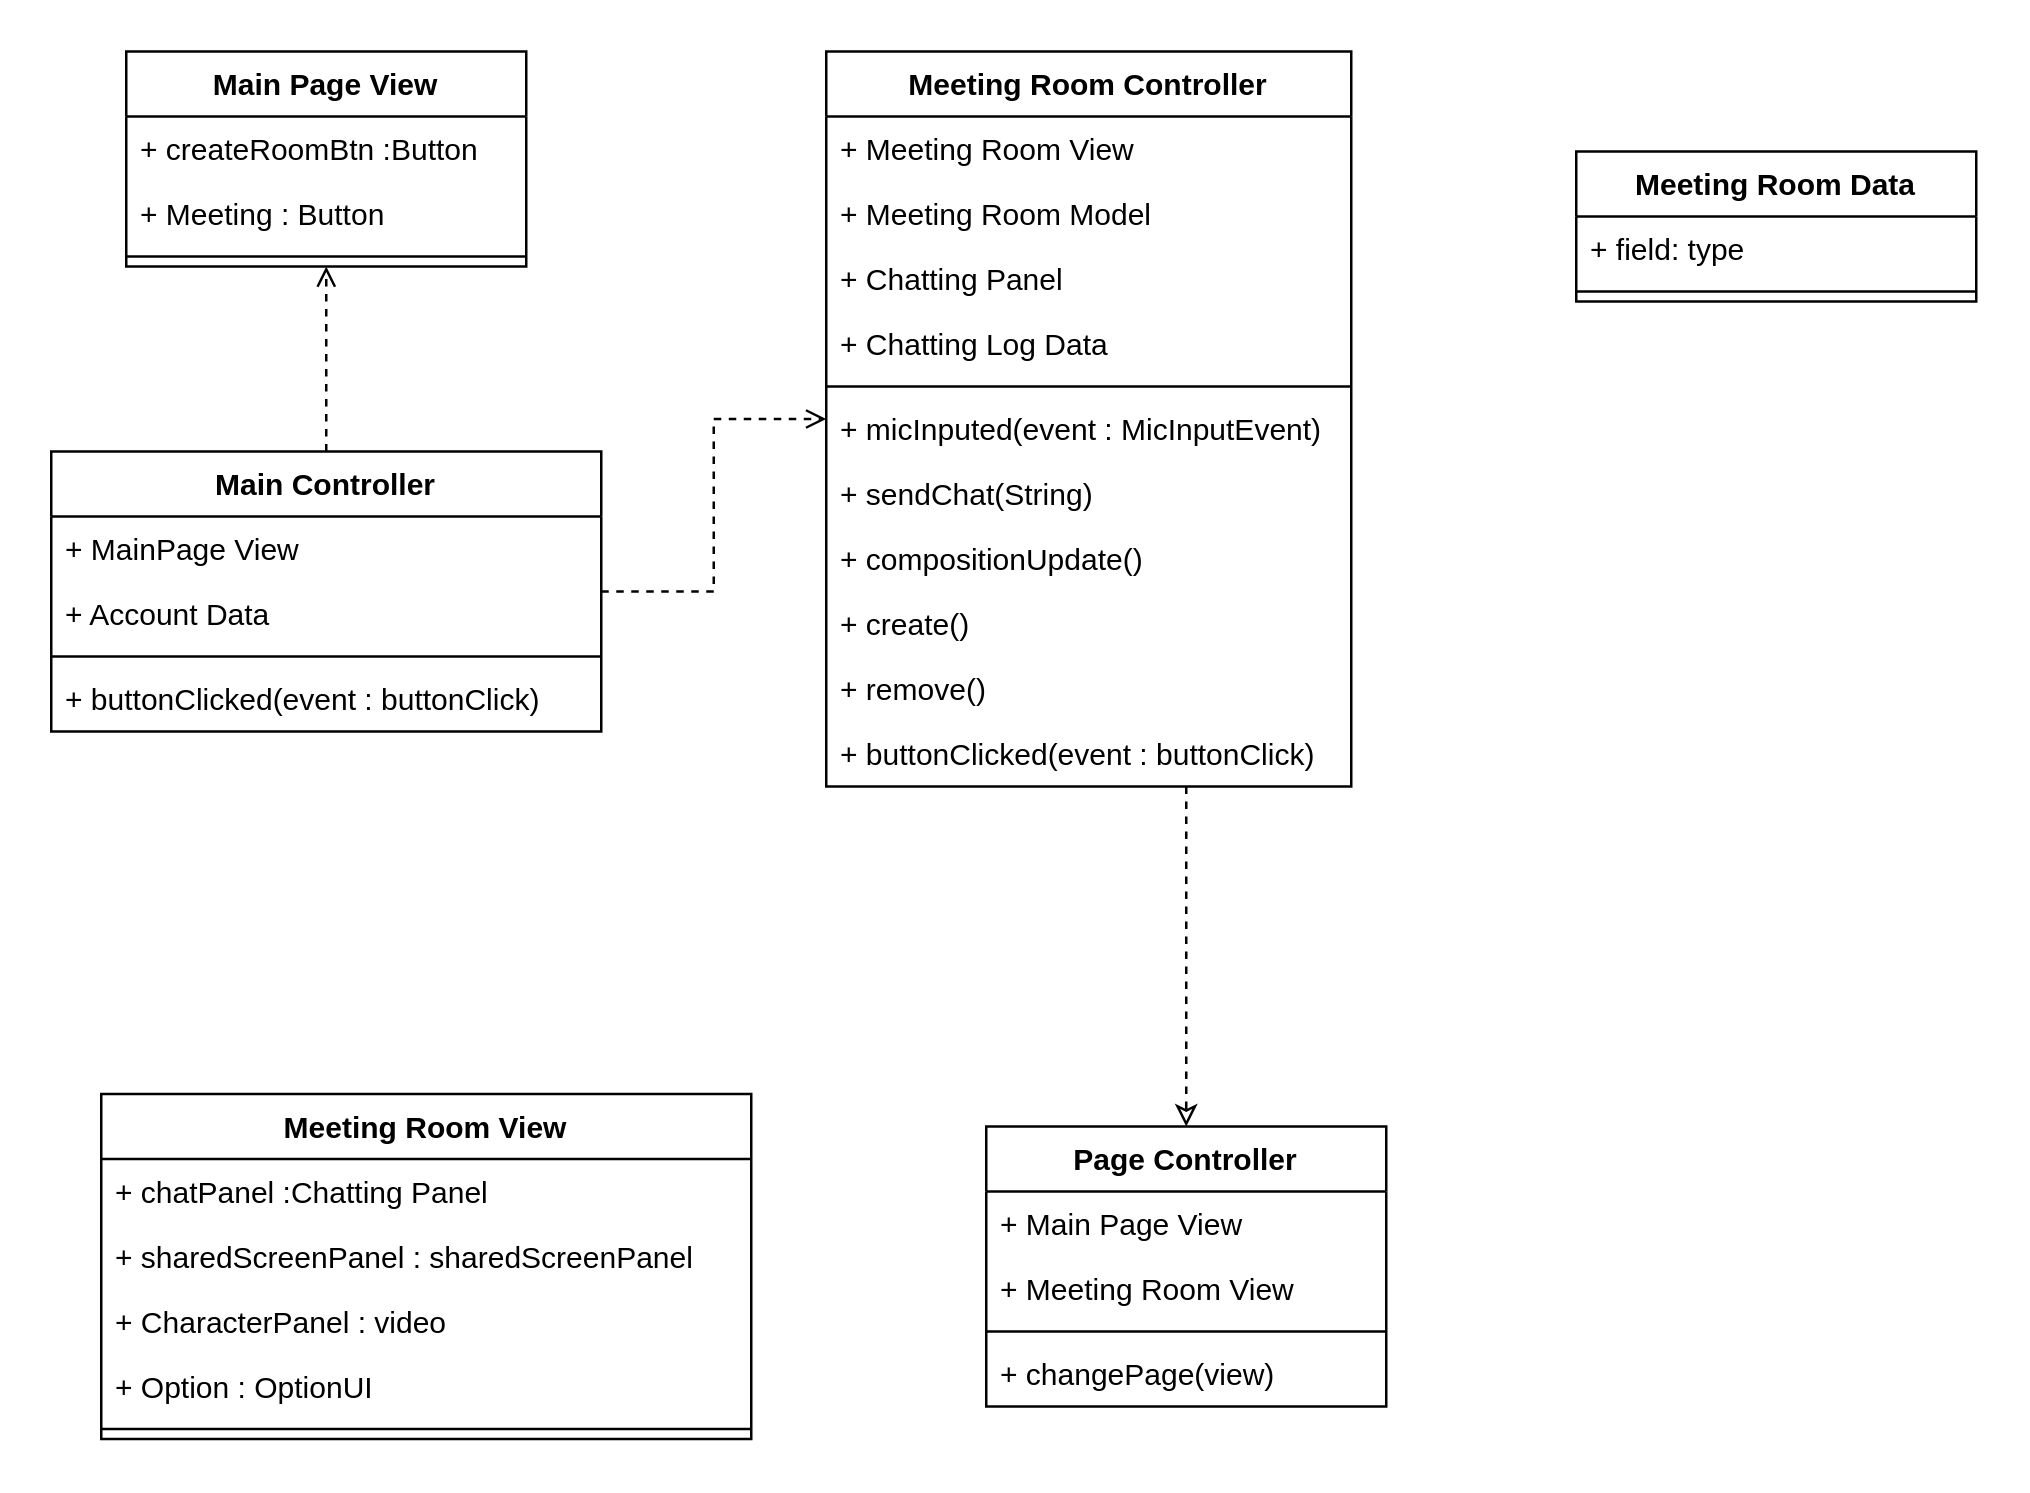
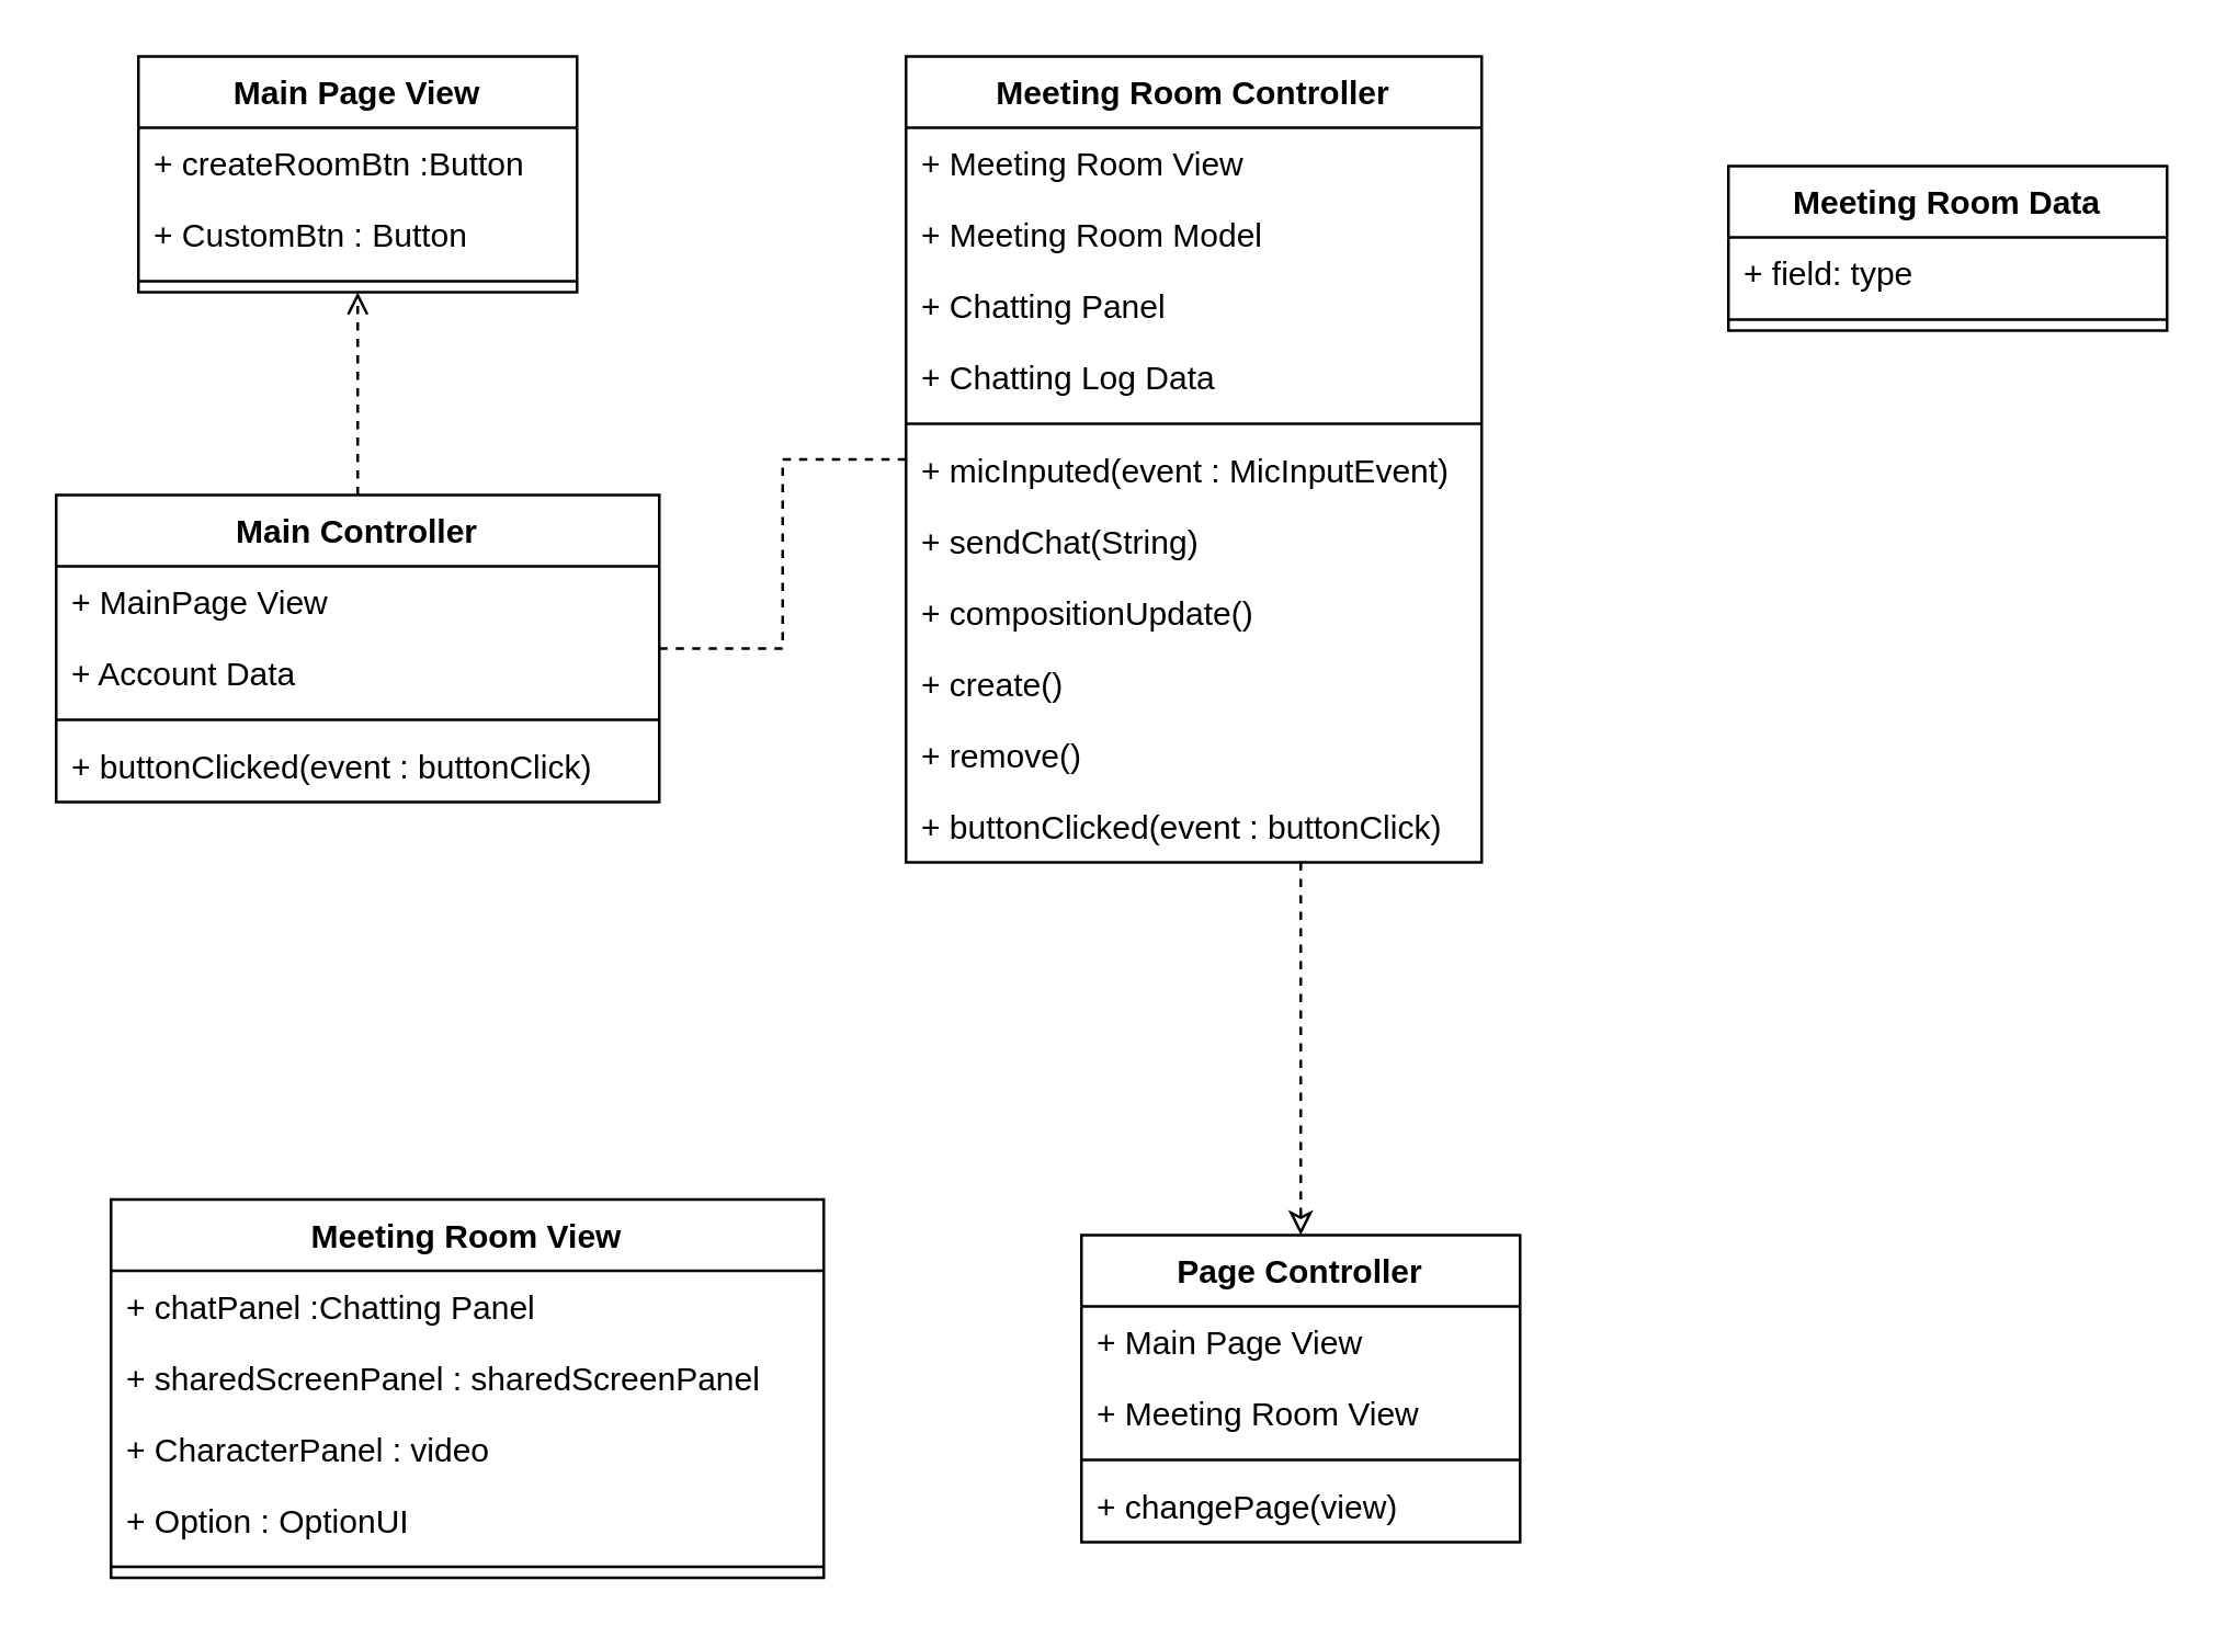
- <mxCell id="24" value="+ Meeting : Button" style="text;strokeColor=none;fillColor=none;align=left;verticalAlign=top;spacingLeft=4;spacingRight=4;overflow=hidden;rotatable=0;points=[[0,0.5],[1,0.5]];portConstraint=eastwest;" parent="22" vertex="1"><mxGeometry y="52" width="160" height="26" as="geometry" /></mxCell>
+ <mxCell id="24" value="+ CustomBtn : Button" style="text;strokeColor=none;fillColor=none;align=left;verticalAlign=top;spacingLeft=4;spacingRight=4;overflow=hidden;rotatable=0;points=[[0,0.5],[1,0.5]];portConstraint=eastwest;" parent="22" vertex="1"><mxGeometry y="52" width="160" height="26" as="geometry" /></mxCell>
- <mxCell id="15" style="edgeStyle=orthogonalEdgeStyle;rounded=0;orthogonalLoop=1;jettySize=auto;html=1;dashed=1;endArrow=open;endFill=0;" parent="1" source="17" target="3" edge="1"><mxGeometry relative="1" as="geometry" /></mxCell>
+ <mxCell id="15" style="edgeStyle=orthogonalEdgeStyle;rounded=0;orthogonalLoop=1;jettySize=auto;html=1;dashed=1;endArrow=none;endFill=0;" parent="1" source="17" target="3" edge="1"><mxGeometry relative="1" as="geometry" /></mxCell>
